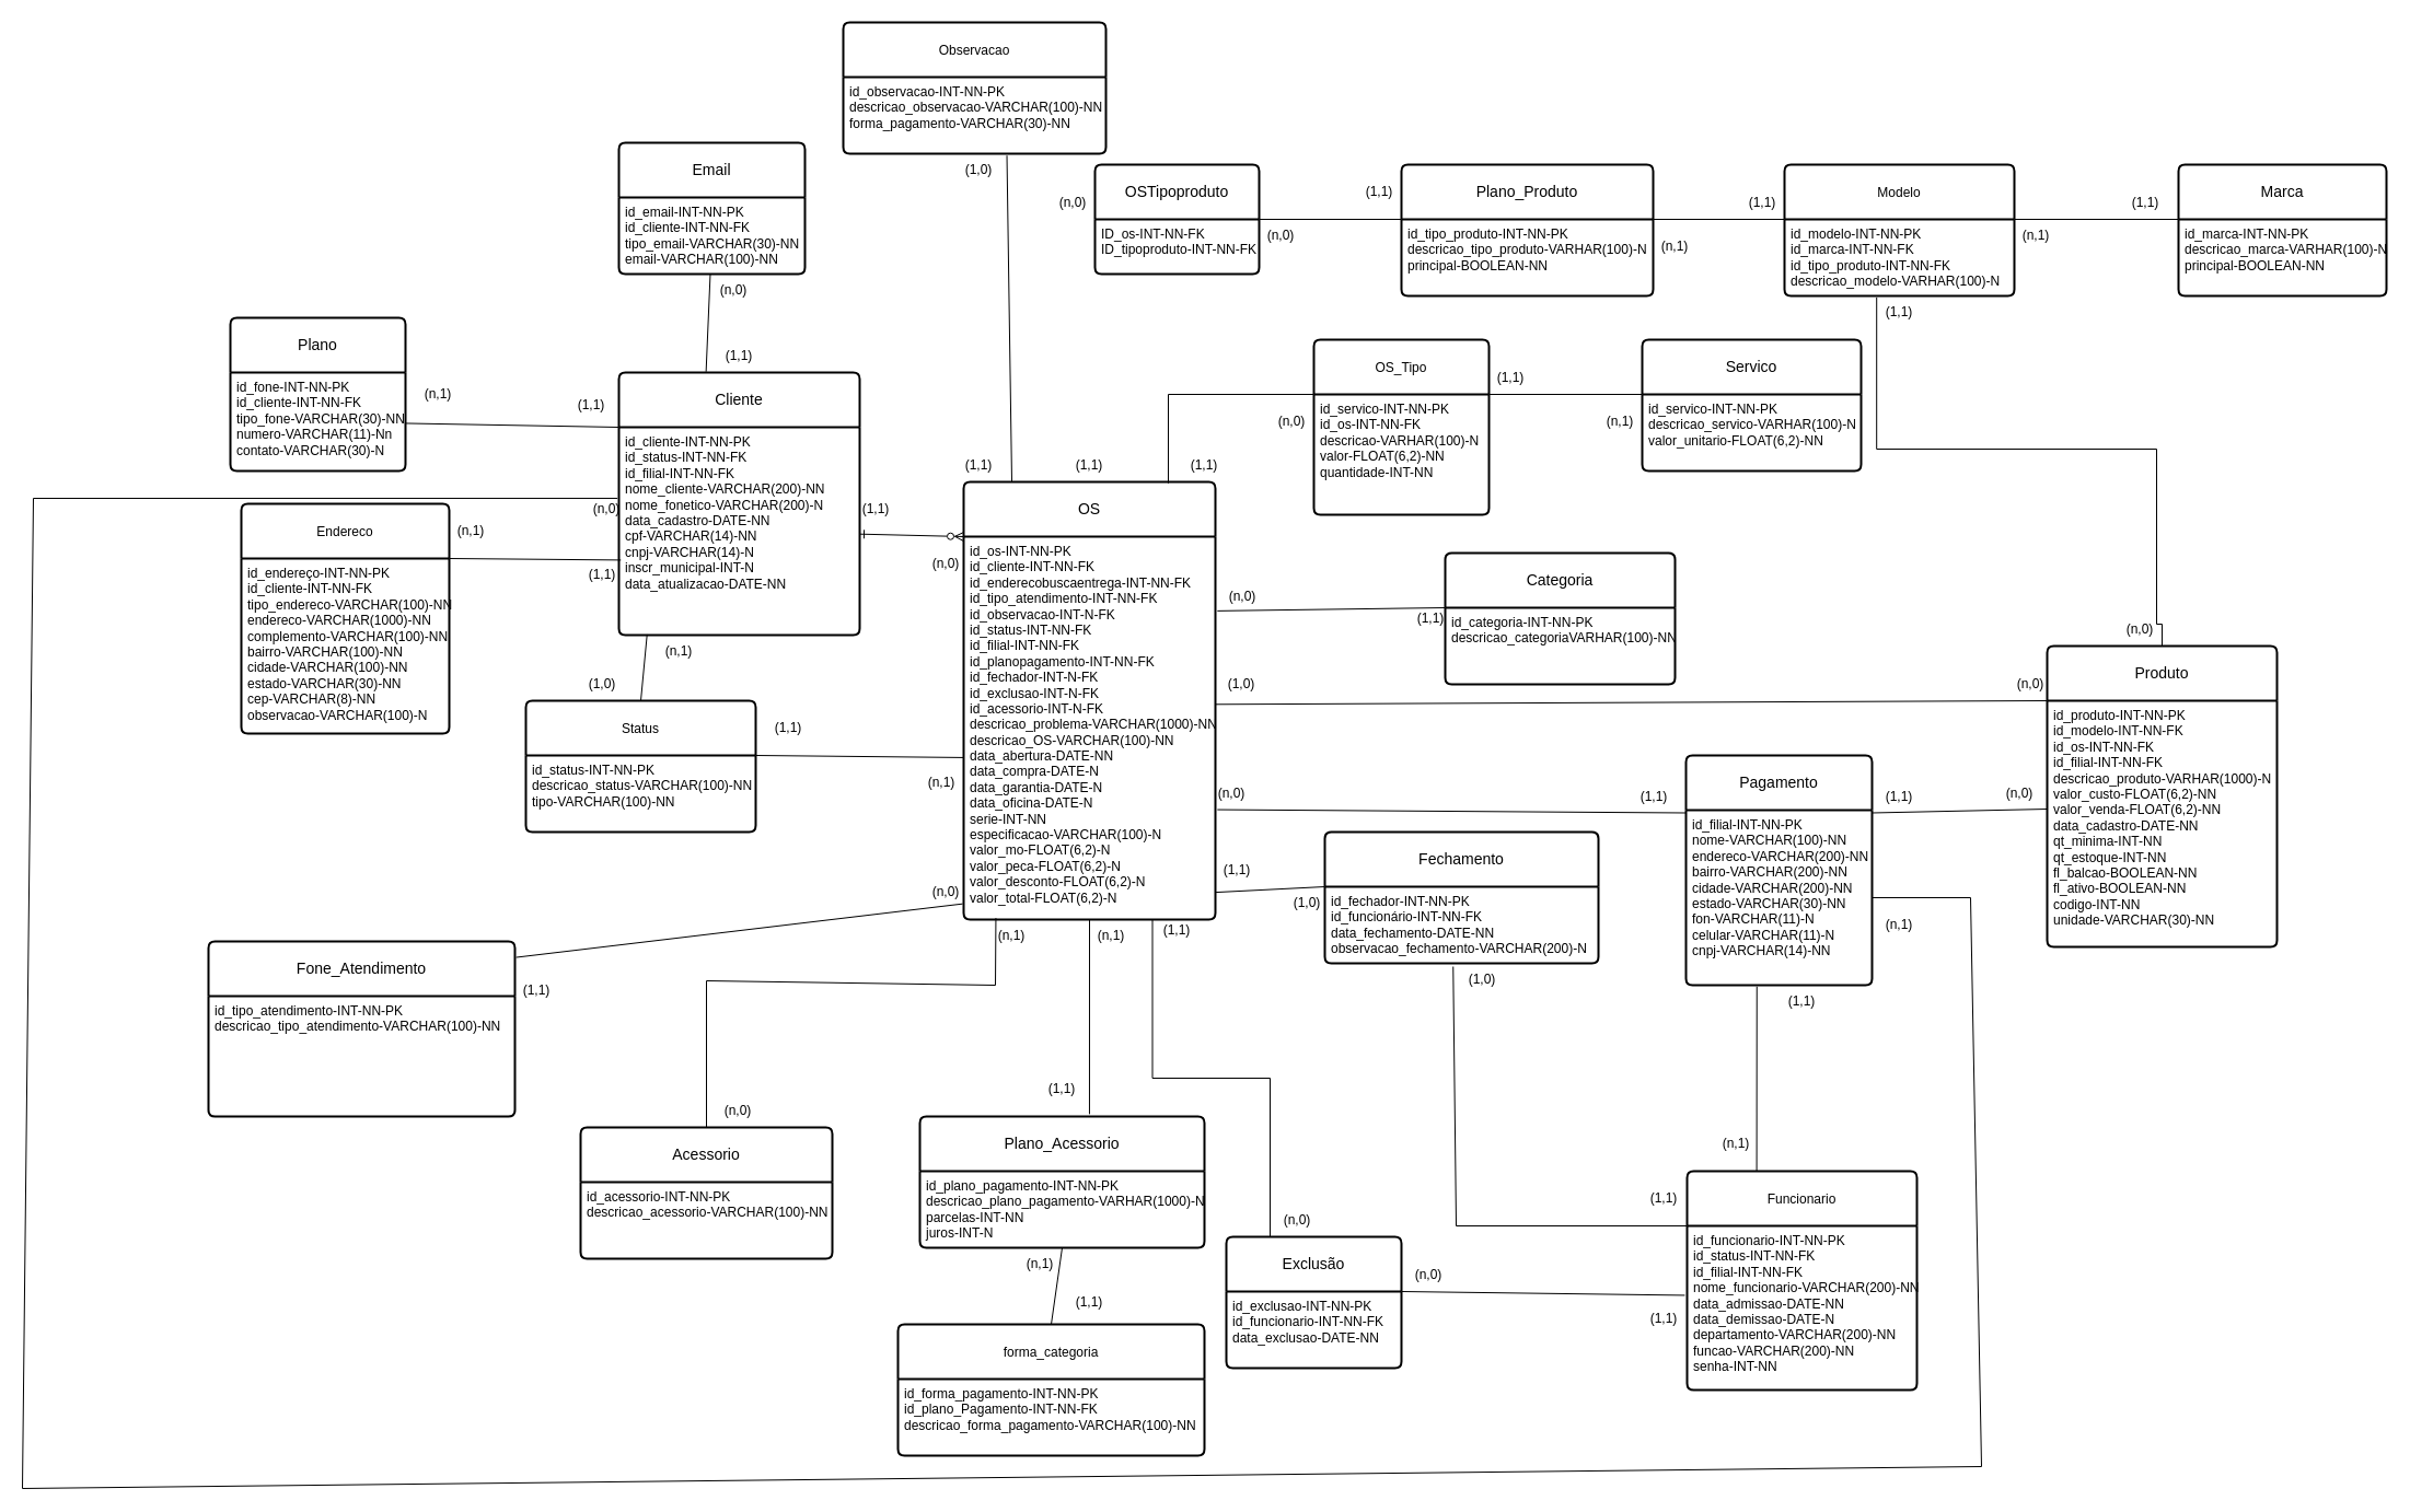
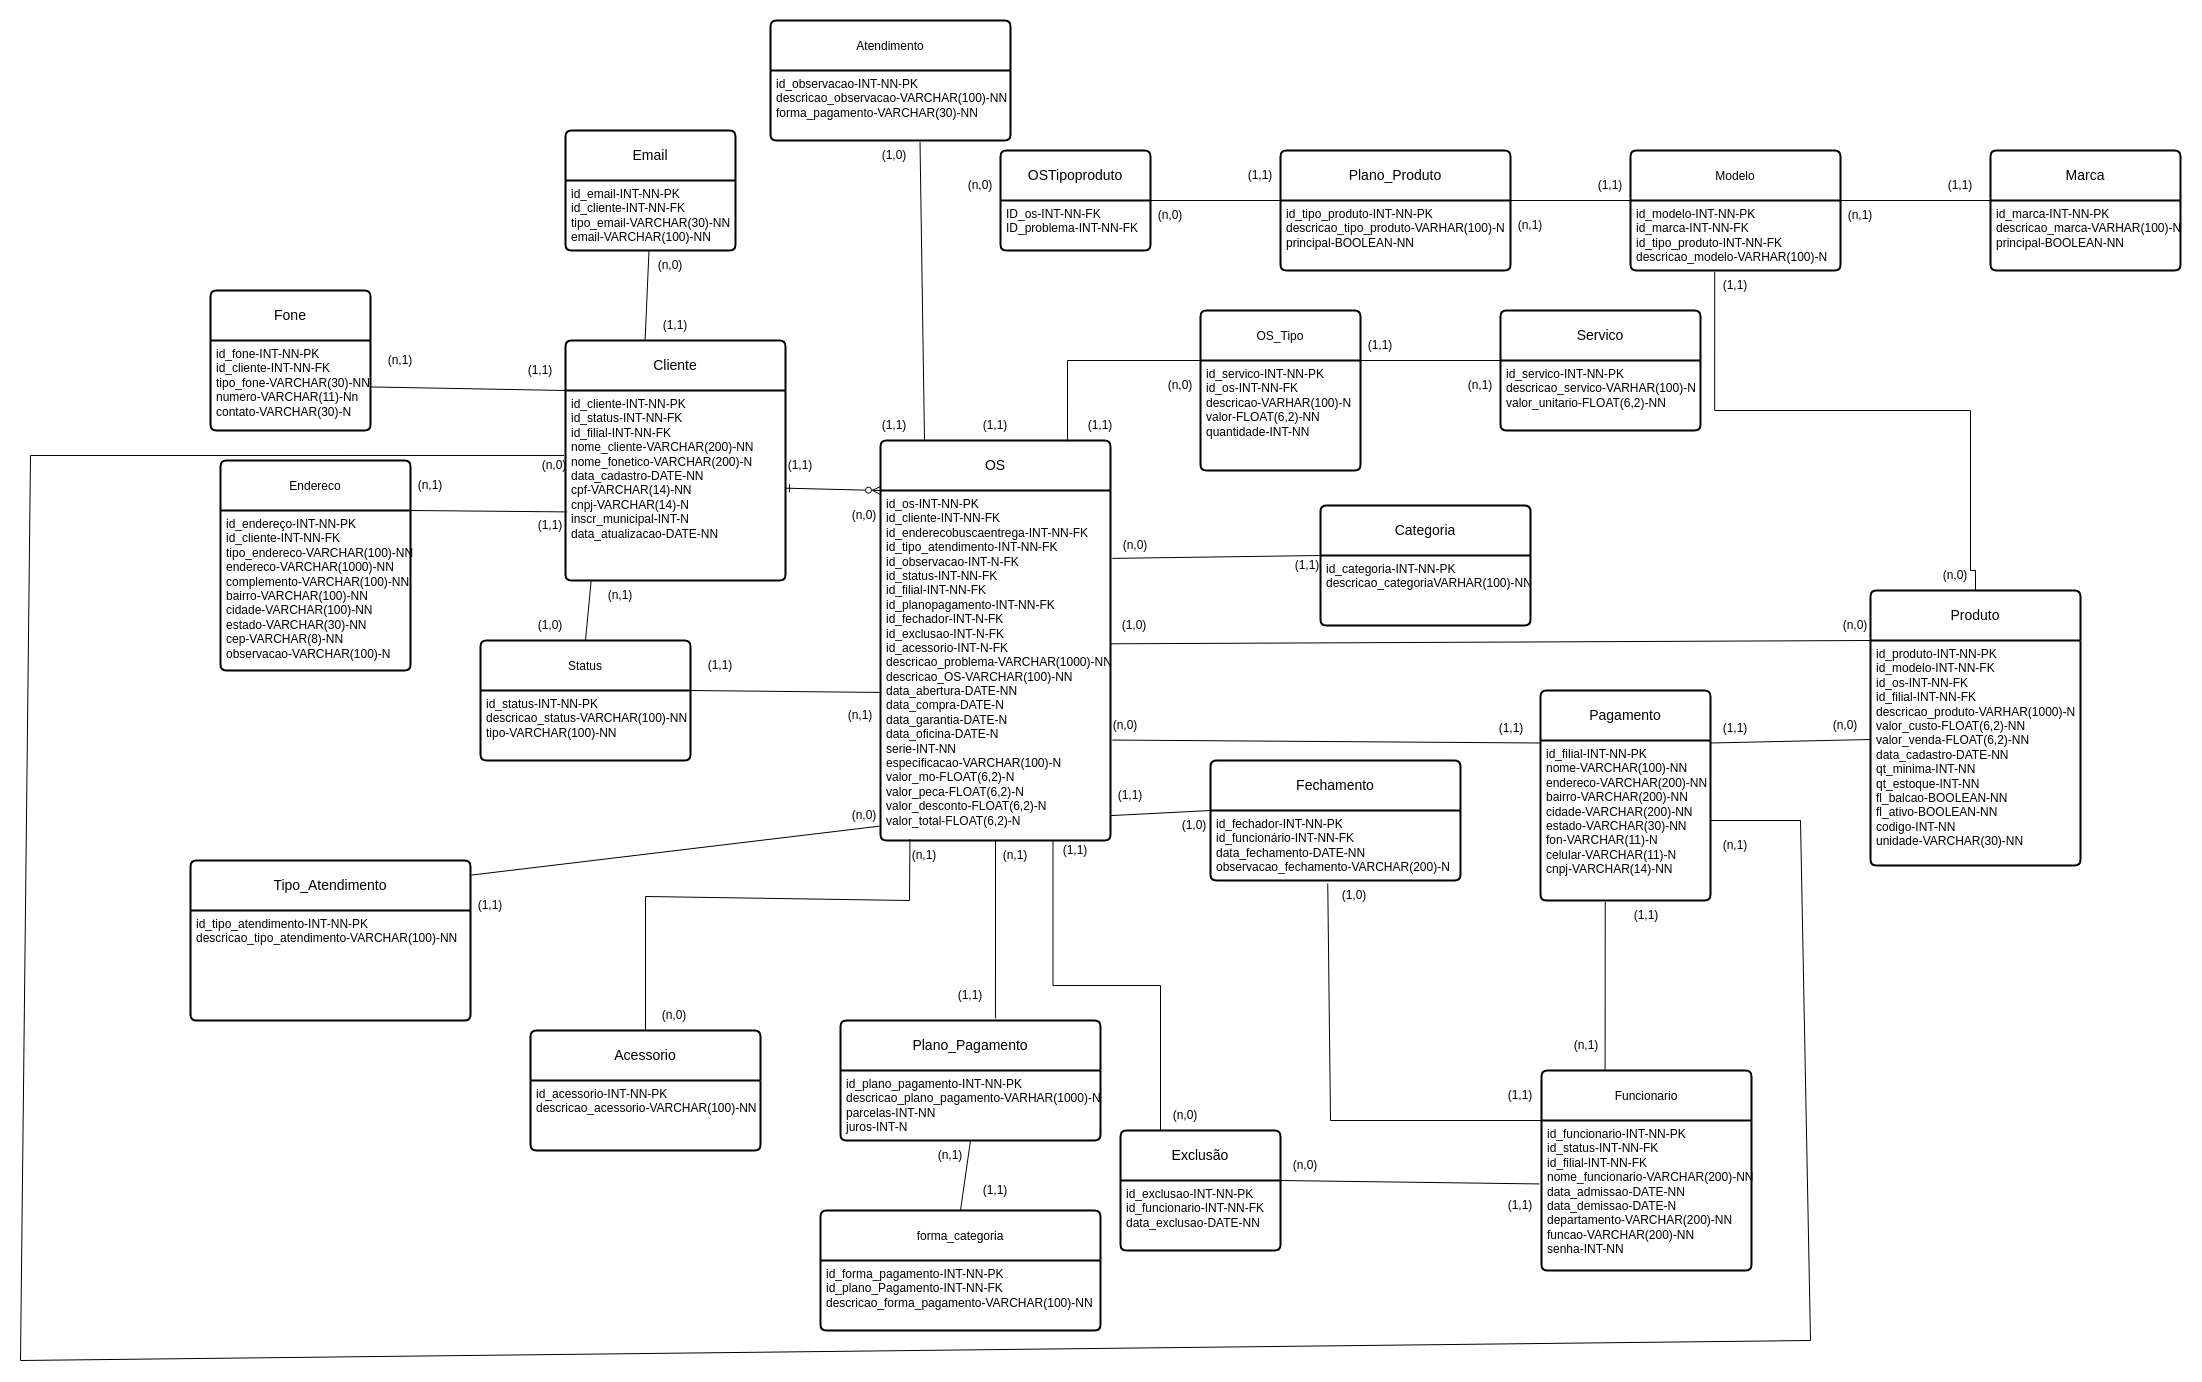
- <mxCell id="14" value="&lt;span style=&quot;font-size: 12px; text-align: left; text-wrap: nowrap;&quot;&gt;Observacao&lt;/span&gt;" style="swimlane;childLayout=stackLayout;horizontal=1;startSize=50;horizontalStack=0;rounded=1;fontSize=14;fontStyle=0;strokeWidth=2;resizeParent=0;resizeLast=1;shadow=0;dashed=0;align=center;arcSize=4;whiteSpace=wrap;html=1;" vertex="1" parent="1"><mxGeometry x="770" y="20" width="240" height="120" as="geometry" /></mxCell>
+ <mxCell id="14" value="&lt;span style=&quot;font-size: 12px; text-align: left; text-wrap: nowrap;&quot;&gt;Atendimento&lt;/span&gt;" style="swimlane;childLayout=stackLayout;horizontal=1;startSize=50;horizontalStack=0;rounded=1;fontSize=14;fontStyle=0;strokeWidth=2;resizeParent=0;resizeLast=1;shadow=0;dashed=0;align=center;arcSize=4;whiteSpace=wrap;html=1;" vertex="1" parent="1"><mxGeometry x="770" y="20" width="240" height="120" as="geometry" /></mxCell>
- <mxCell id="73" value="&lt;div&gt;ID_os-INT-NN-FK&lt;/div&gt;&lt;div&gt;ID_tipoproduto-INT-NN-FK&lt;/div&gt;" style="align=left;strokeColor=none;fillColor=none;spacingLeft=4;fontSize=12;verticalAlign=top;resizable=0;rotatable=0;part=1;html=1;" vertex="1" parent="72"><mxGeometry y="50" width="150" height="50" as="geometry" /></mxCell>
+ <mxCell id="73" value="&lt;div&gt;ID_os-INT-NN-FK&lt;/div&gt;&lt;div&gt;ID_problema-INT-NN-FK&lt;/div&gt;" style="align=left;strokeColor=none;fillColor=none;spacingLeft=4;fontSize=12;verticalAlign=top;resizable=0;rotatable=0;part=1;html=1;" vertex="1" parent="72"><mxGeometry y="50" width="150" height="50" as="geometry" /></mxCell>
- <mxCell id="26" value="Plano" style="swimlane;childLayout=stackLayout;horizontal=1;startSize=50;horizontalStack=0;rounded=1;fontSize=14;fontStyle=0;strokeWidth=2;resizeParent=0;resizeLast=1;shadow=0;dashed=0;align=center;arcSize=4;whiteSpace=wrap;html=1;" vertex="1" parent="1"><mxGeometry x="210" y="290" width="160" height="140" as="geometry" /></mxCell>
+ <mxCell id="26" value="Fone" style="swimlane;childLayout=stackLayout;horizontal=1;startSize=50;horizontalStack=0;rounded=1;fontSize=14;fontStyle=0;strokeWidth=2;resizeParent=0;resizeLast=1;shadow=0;dashed=0;align=center;arcSize=4;whiteSpace=wrap;html=1;" vertex="1" parent="1"><mxGeometry x="210" y="290" width="160" height="140" as="geometry" /></mxCell>
- <mxCell id="6" value="Fone_Atendimento" style="swimlane;childLayout=stackLayout;horizontal=1;startSize=50;horizontalStack=0;rounded=1;fontSize=14;fontStyle=0;strokeWidth=2;resizeParent=0;resizeLast=1;shadow=0;dashed=0;align=center;arcSize=4;whiteSpace=wrap;html=1;" vertex="1" parent="1"><mxGeometry x="190" y="860" width="280" height="160" as="geometry" /></mxCell>
+ <mxCell id="6" value="Tipo_Atendimento" style="swimlane;childLayout=stackLayout;horizontal=1;startSize=50;horizontalStack=0;rounded=1;fontSize=14;fontStyle=0;strokeWidth=2;resizeParent=0;resizeLast=1;shadow=0;dashed=0;align=center;arcSize=4;whiteSpace=wrap;html=1;" vertex="1" parent="1"><mxGeometry x="190" y="860" width="280" height="160" as="geometry" /></mxCell>
- <mxCell id="18" value="Plano_Acessorio" style="swimlane;childLayout=stackLayout;horizontal=1;startSize=50;horizontalStack=0;rounded=1;fontSize=14;fontStyle=0;strokeWidth=2;resizeParent=0;resizeLast=1;shadow=0;dashed=0;align=center;arcSize=4;whiteSpace=wrap;html=1;" vertex="1" parent="1"><mxGeometry x="840" y="1020" width="260" height="120" as="geometry" /></mxCell>
+ <mxCell id="18" value="Plano_Pagamento" style="swimlane;childLayout=stackLayout;horizontal=1;startSize=50;horizontalStack=0;rounded=1;fontSize=14;fontStyle=0;strokeWidth=2;resizeParent=0;resizeLast=1;shadow=0;dashed=0;align=center;arcSize=4;whiteSpace=wrap;html=1;" vertex="1" parent="1"><mxGeometry x="840" y="1020" width="260" height="120" as="geometry" /></mxCell>
